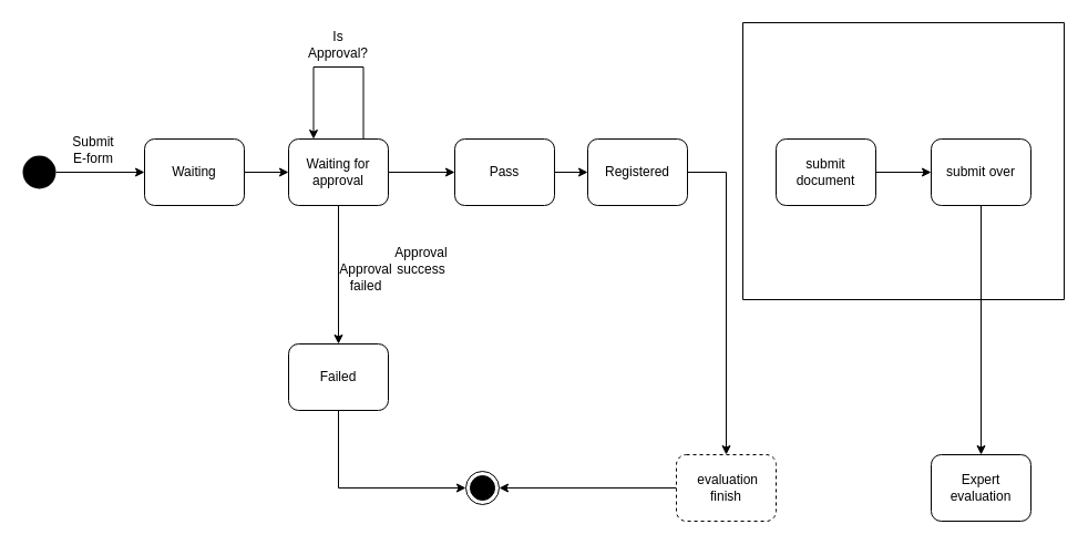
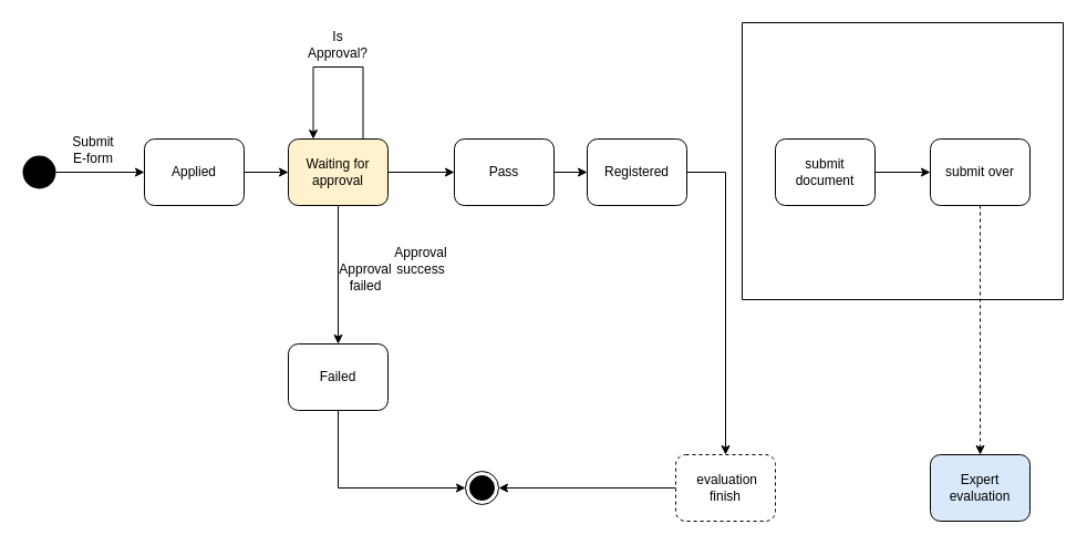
- <mxCell id="5" value="Waiting" style="rounded=1;whiteSpace=wrap;html=1;" vertex="1" parent="1"><mxGeometry x="130" y="125" width="90" height="60" as="geometry" /></mxCell>
+ <mxCell id="5" value="Applied" style="rounded=1;whiteSpace=wrap;html=1;" vertex="1" parent="1"><mxGeometry x="130" y="125" width="90" height="60" as="geometry" /></mxCell>
- <mxCell id="8" value="Waiting for approval" style="rounded=1;whiteSpace=wrap;html=1;" vertex="1" parent="1"><mxGeometry x="260" y="125" width="90" height="60" as="geometry" /></mxCell>
+ <mxCell id="8" value="Waiting for approval" style="rounded=1;whiteSpace=wrap;html=1;fillColor=#fff2cc;" vertex="1" parent="1"><mxGeometry x="260" y="125" width="90" height="60" as="geometry" /></mxCell>
- <mxCell id="15" style="edgeStyle=orthogonalEdgeStyle;rounded=0;orthogonalLoop=1;jettySize=auto;html=1;exitX=0.5;exitY=1;exitDx=0;exitDy=0;" edge="1" parent="1" source="16" target="18"><mxGeometry relative="1" as="geometry" /></mxCell>
+ <mxCell id="15" style="edgeStyle=orthogonalEdgeStyle;rounded=0;orthogonalLoop=1;jettySize=auto;html=1;exitX=0.5;exitY=1;exitDx=0;exitDy=0;dashed=1;" edge="1" parent="1" source="16" target="18"><mxGeometry relative="1" as="geometry" /></mxCell>
- <mxCell id="18" value="Expert evaluation" style="rounded=1;whiteSpace=wrap;html=1;" vertex="1" parent="1"><mxGeometry x="840" y="410" width="90" height="60" as="geometry" /></mxCell>
+ <mxCell id="18" value="Expert evaluation" style="rounded=1;whiteSpace=wrap;html=1;fillColor=#dae8fc;" vertex="1" parent="1"><mxGeometry x="840" y="410" width="90" height="60" as="geometry" /></mxCell>
